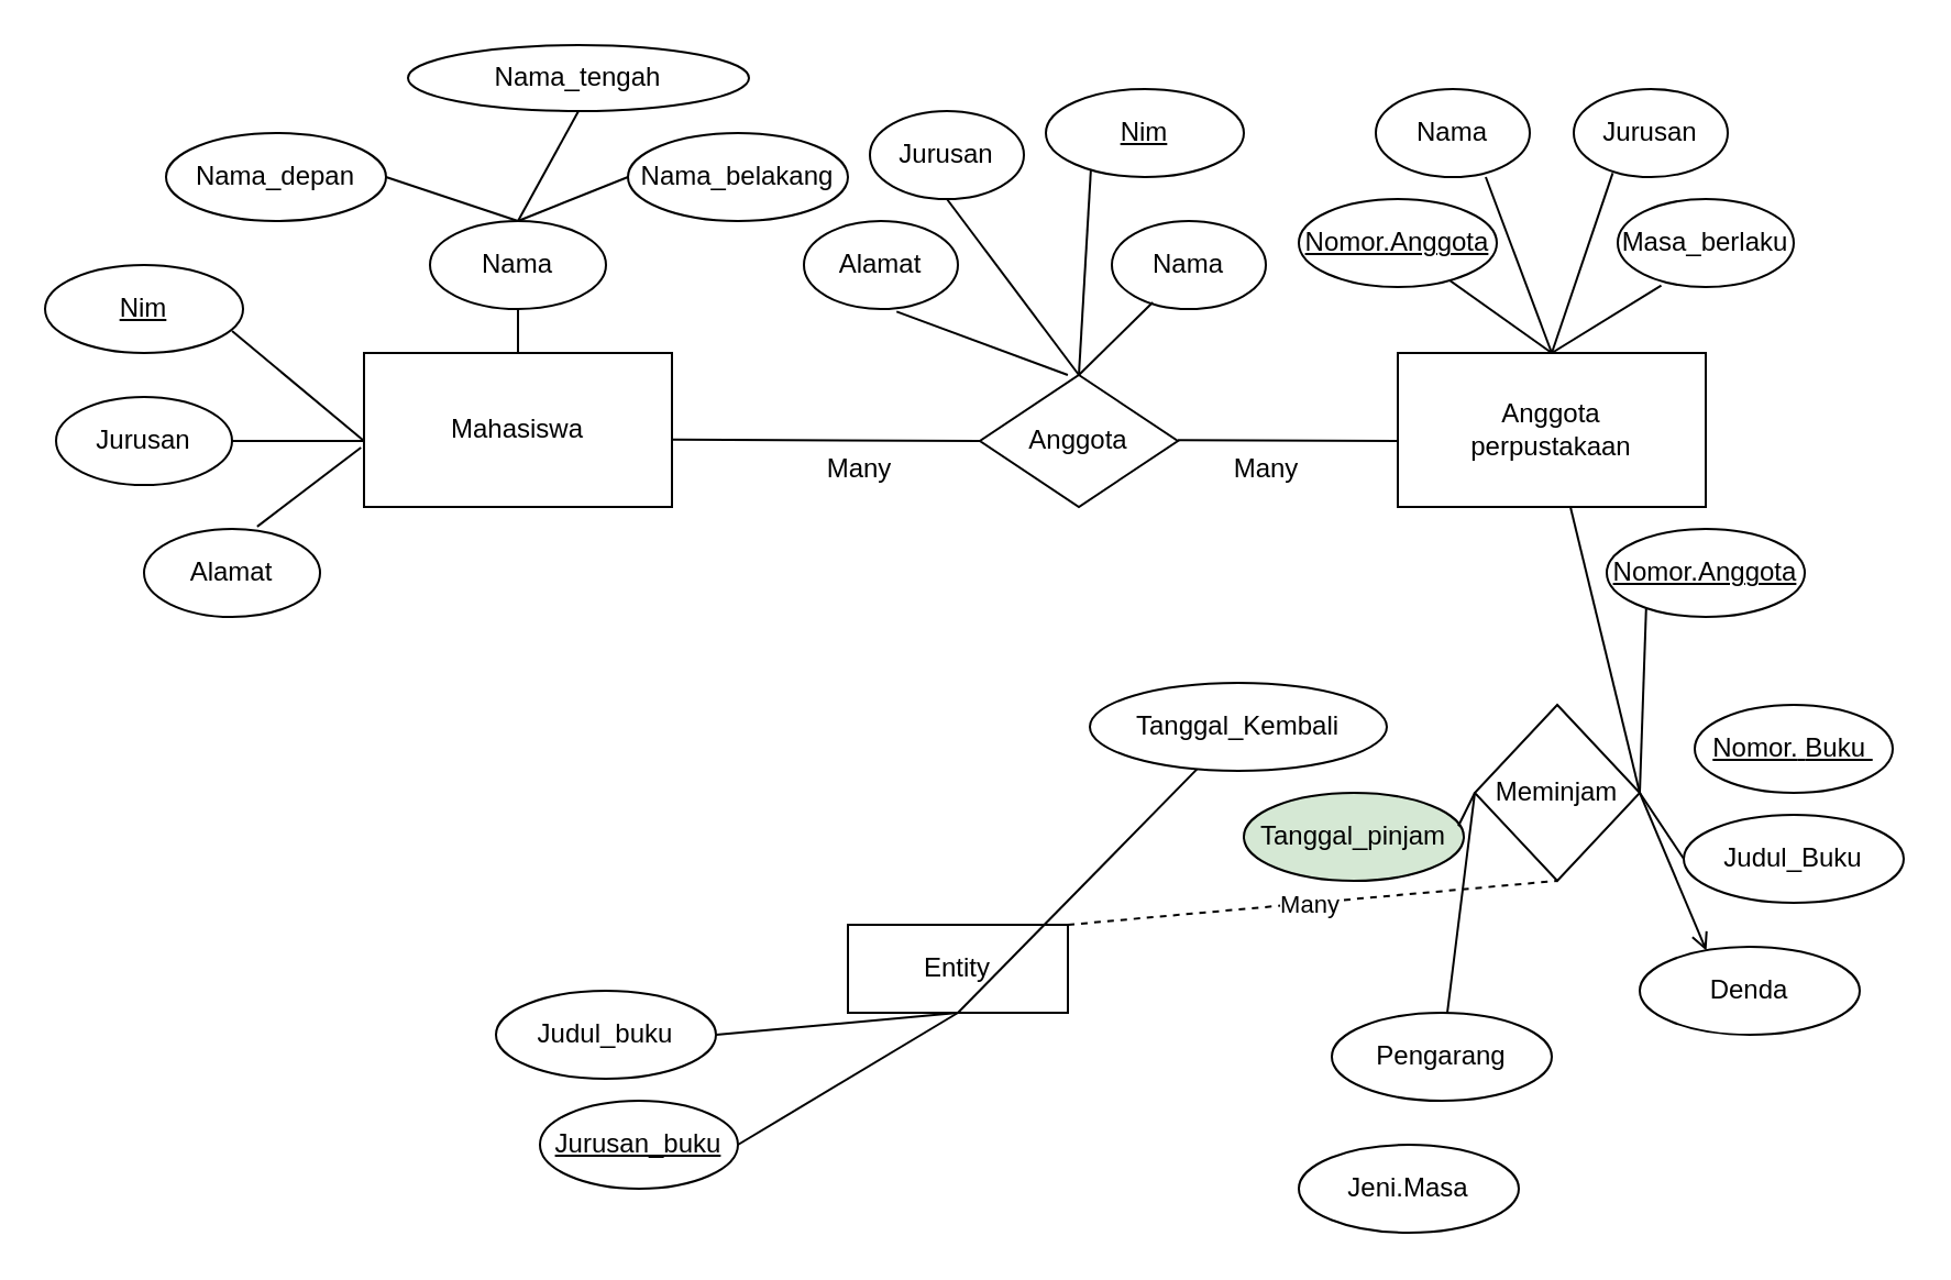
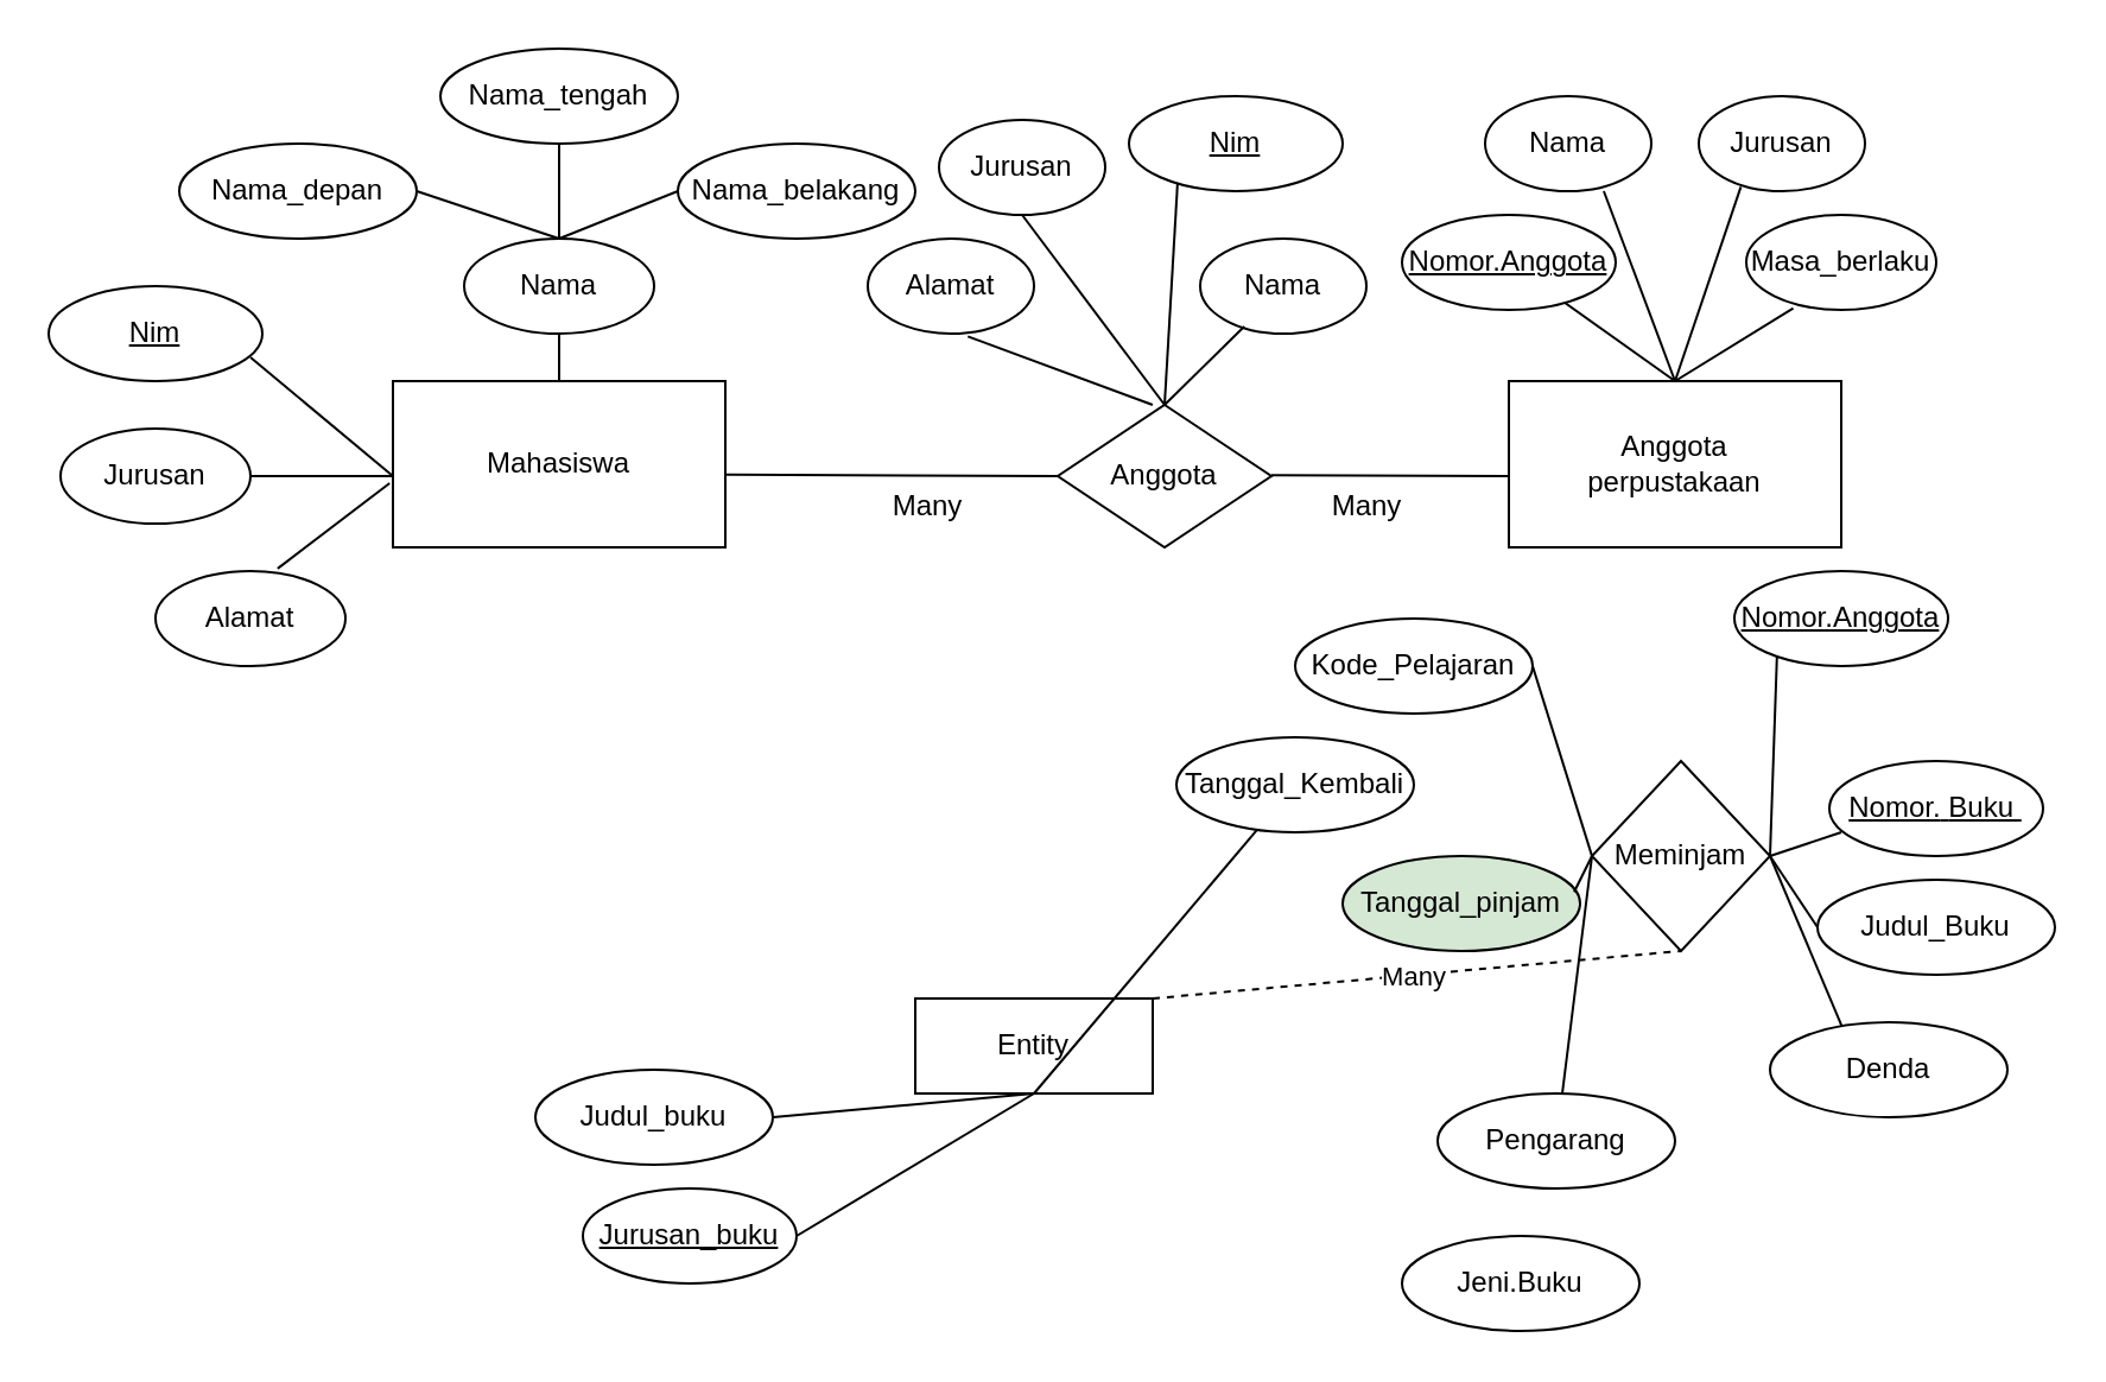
- <mxCell id="5" value="Nama_tengah" style="ellipse;whiteSpace=wrap;html=1;align=center;" vertex="1" parent="1"><mxGeometry x="185" y="20" width="155" height="30" as="geometry" /></mxCell>
+ <mxCell id="5" value="Nama_tengah" style="ellipse;whiteSpace=wrap;html=1;align=center;" vertex="1" parent="1"><mxGeometry x="185" y="20" width="100" height="40" as="geometry" /></mxCell>
+ <mxCell id="42" value="Kode_Pelajaran" style="ellipse;whiteSpace=wrap;html=1;align=center;" vertex="1" parent="1"><mxGeometry x="545" y="260" width="100" height="40" as="geometry" /></mxCell>
- <mxCell id="49" value="" style="endArrow=none;html=1;rounded=0;exitX=1;exitY=0.5;exitDx=0;exitDy=0;" edge="1" parent="1" source="34" target="25"><mxGeometry relative="1" as="geometry"><mxPoint x="755" y="370" as="sourcePoint" /><mxPoint x="764.7" y="342.88" as="targetPoint" /></mxGeometry></mxCell>
+ <mxCell id="49" value="" style="endArrow=none;html=1;rounded=0;entryX=0.056;entryY=0.75;entryDx=0;entryDy=0;exitX=1;exitY=0.5;exitDx=0;exitDy=0;entryPerimeter=0;" edge="1" parent="1" source="34" target="58"><mxGeometry relative="1" as="geometry"><mxPoint x="755" y="370" as="sourcePoint" /><mxPoint x="764.7" y="342.88" as="targetPoint" /></mxGeometry></mxCell>
+ <mxCell id="51" value="" style="endArrow=none;html=1;rounded=0;entryX=1;entryY=0.5;entryDx=0;entryDy=0;exitX=0;exitY=0.5;exitDx=0;exitDy=0;" edge="1" parent="1" source="34" target="42"><mxGeometry relative="1" as="geometry"><mxPoint x="755" y="370" as="sourcePoint" /><mxPoint x="758" y="286" as="targetPoint" /></mxGeometry></mxCell>
- <mxCell id="43" value="Tanggal_Kembali" style="ellipse;whiteSpace=wrap;html=1;align=center;" vertex="1" parent="1"><mxGeometry x="495" y="310" width="135" height="40" as="geometry" /></mxCell>
+ <mxCell id="43" value="Tanggal_Kembali" style="ellipse;whiteSpace=wrap;html=1;align=center;" vertex="1" parent="1"><mxGeometry x="495" y="310" width="100" height="40" as="geometry" /></mxCell>
- <mxCell id="47" value="" style="endArrow=open;html=1;rounded=0;entryX=0.303;entryY=0.045;entryDx=0;entryDy=0;entryPerimeter=0;exitX=1;exitY=0.5;exitDx=0;exitDy=0;" edge="1" parent="1" source="34" target="46"><mxGeometry relative="1" as="geometry"><mxPoint x="685" y="410" as="sourcePoint" /><mxPoint x="845" y="410" as="targetPoint" /></mxGeometry></mxCell>
+ <mxCell id="47" value="" style="endArrow=none;html=1;rounded=0;entryX=0.303;entryY=0.045;entryDx=0;entryDy=0;entryPerimeter=0;exitX=1;exitY=0.5;exitDx=0;exitDy=0;" edge="1" parent="1" source="34" target="46"><mxGeometry relative="1" as="geometry"><mxPoint x="685" y="410" as="sourcePoint" /><mxPoint x="845" y="410" as="targetPoint" /></mxGeometry></mxCell>
- <mxCell id="38" value="Jeni.Masa" style="ellipse;whiteSpace=wrap;html=1;align=center;" vertex="1" parent="1"><mxGeometry x="590" y="520" width="100" height="40" as="geometry" /></mxCell>
+ <mxCell id="38" value="Jeni.Buku" style="ellipse;whiteSpace=wrap;html=1;align=center;" vertex="1" parent="1"><mxGeometry x="590" y="520" width="100" height="40" as="geometry" /></mxCell>
